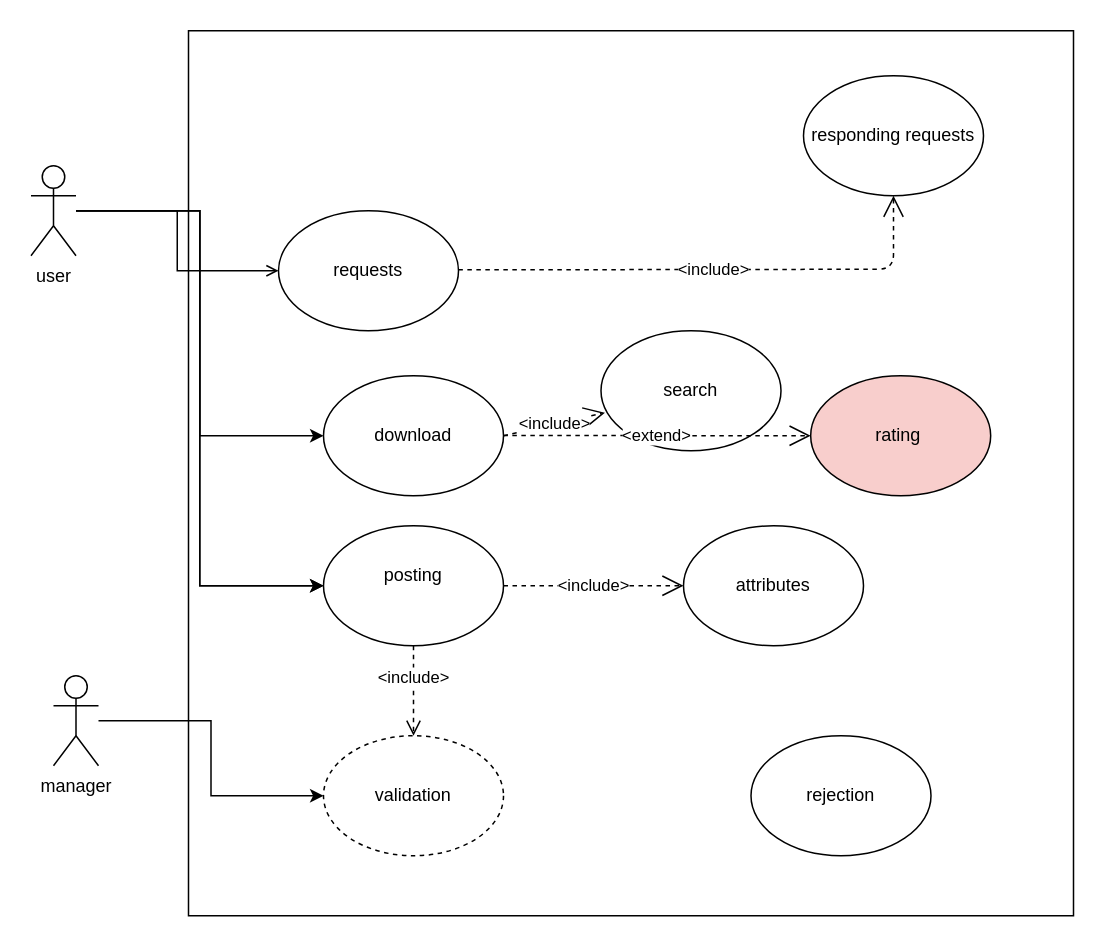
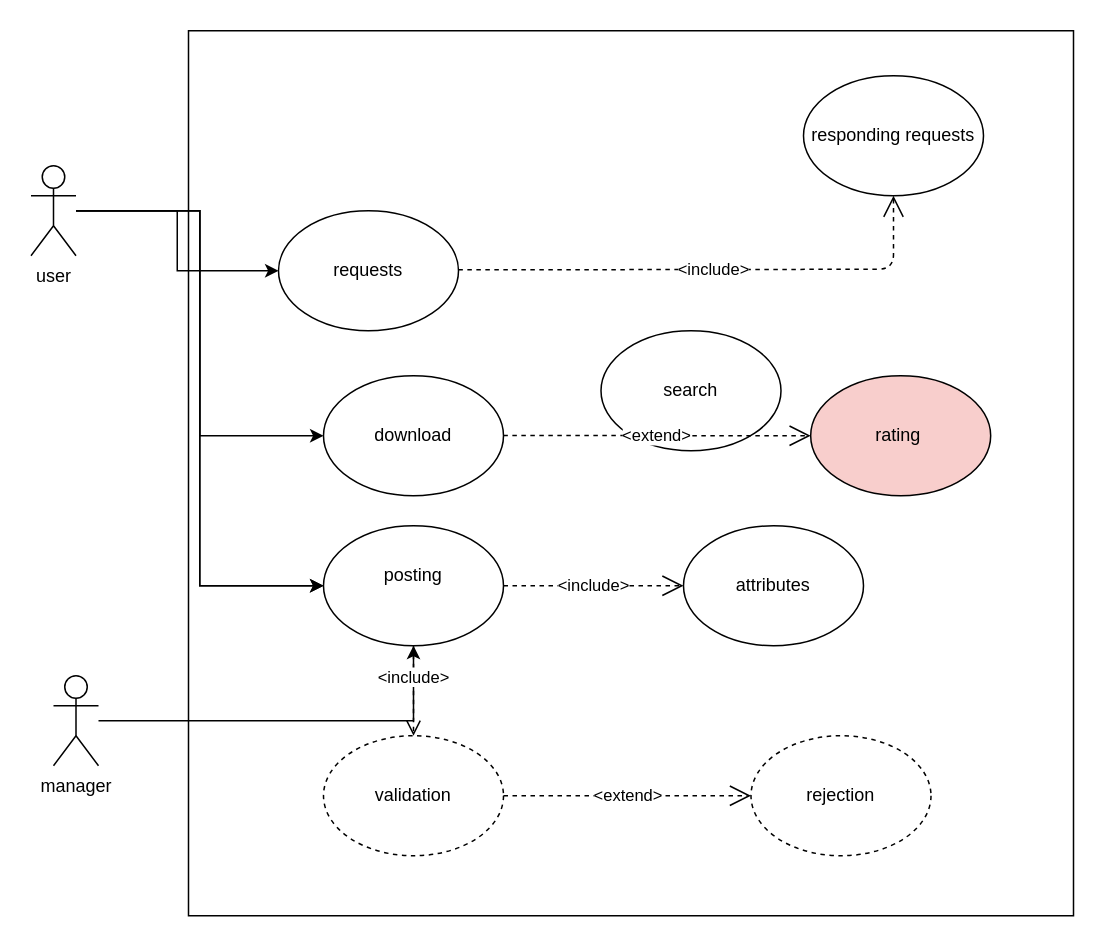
- <mxCell id="14" style="edgeStyle=orthogonalEdgeStyle;rounded=0;orthogonalLoop=1;jettySize=auto;html=1;endArrow=open;" parent="1" source="6" target="7" edge="1"><mxGeometry relative="1" as="geometry" /></mxCell>
+ <mxCell id="14" style="edgeStyle=orthogonalEdgeStyle;rounded=0;orthogonalLoop=1;jettySize=auto;html=1;" parent="1" source="6" target="7" edge="1"><mxGeometry relative="1" as="geometry" /></mxCell>
- <mxCell id="19" value="&amp;lt;include&amp;gt;" style="endArrow=open;endSize=12;dashed=1;html=1;exitX=1;exitY=0.5;exitDx=0;exitDy=0;entryX=0.022;entryY=0.683;entryDx=0;entryDy=0;entryPerimeter=0;" edge="1" parent="1" source="15" target="16"><mxGeometry width="160" relative="1" as="geometry"><mxPoint x="255" y="239.5" as="sourcePoint" /><mxPoint x="415" y="239.5" as="targetPoint" /></mxGeometry></mxCell>
- <mxCell id="8" style="edgeStyle=orthogonalEdgeStyle;rounded=0;orthogonalLoop=1;jettySize=auto;html=1;" parent="1" source="9" target="12" edge="1"><mxGeometry relative="1" as="geometry" /></mxCell>
+ <mxCell id="8" style="edgeStyle=orthogonalEdgeStyle;rounded=0;orthogonalLoop=1;jettySize=auto;html=1;" parent="1" source="9" target="11" edge="1"><mxGeometry relative="1" as="geometry" /></mxCell>
+ <mxCell id="22" value="&amp;lt;extend&amp;gt;" style="endArrow=open;endSize=12;dashed=1;html=1;exitX=1;exitY=0.5;exitDx=0;exitDy=0;entryX=0;entryY=0.5;entryDx=0;entryDy=0;" edge="1" parent="1" source="12" target="18"><mxGeometry width="160" relative="1" as="geometry"><mxPoint x="40" y="630" as="sourcePoint" /><mxPoint x="200" y="630" as="targetPoint" /></mxGeometry></mxCell>
- <mxCell id="18" value="rejection" style="ellipse;whiteSpace=wrap;html=1;" vertex="1" parent="1"><mxGeometry x="500" y="490" width="120" height="80" as="geometry" /></mxCell>
+ <mxCell id="18" value="rejection" style="ellipse;whiteSpace=wrap;html=1;dashed=1;" vertex="1" parent="1"><mxGeometry x="500" y="490" width="120" height="80" as="geometry" /></mxCell>
